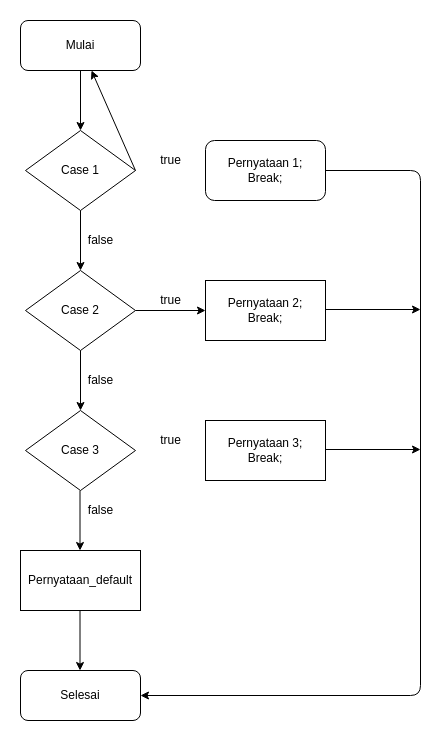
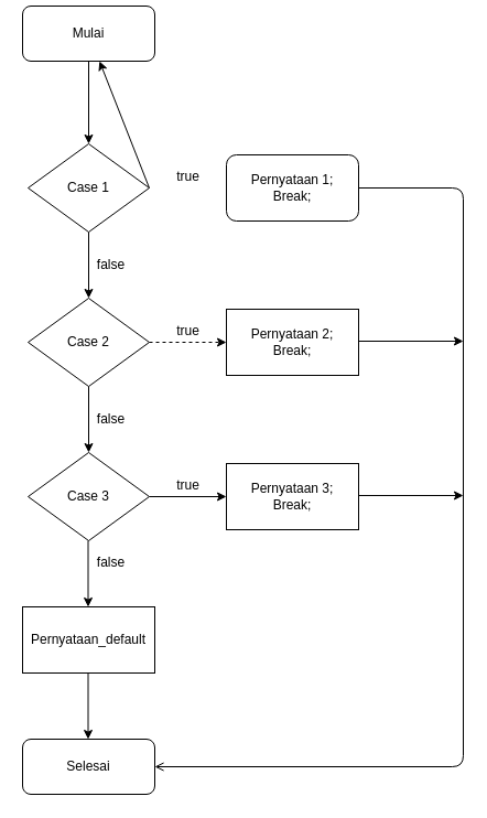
- <mxCell id="2" value="Mulai" style="rounded=1;whiteSpace=wrap;html=1;" vertex="1" parent="1"><mxGeometry x="20" y="20" width="120" height="50" as="geometry" /></mxCell>
+ <mxCell id="2" value="Mulai" style="rounded=1;whiteSpace=wrap;html=1;" vertex="1" parent="1"><mxGeometry x="20" y="5" width="120" height="50" as="geometry" /></mxCell>
- <mxCell id="11" value="" style="endArrow=classic;html=1;exitX=1;exitY=0.5;exitDx=0;exitDy=0;entryX=0;entryY=0.5;entryDx=0;entryDy=0;" edge="1" parent="1" source="9" target="10"><mxGeometry width="50" height="50" relative="1" as="geometry"><mxPoint x="90" y="220" as="sourcePoint" /><mxPoint x="90" y="280" as="targetPoint" /></mxGeometry></mxCell>
+ <mxCell id="11" value="" style="endArrow=classic;html=1;exitX=1;exitY=0.5;exitDx=0;exitDy=0;entryX=0;entryY=0.5;entryDx=0;entryDy=0;dashed=1;" edge="1" parent="1" source="9" target="10"><mxGeometry width="50" height="50" relative="1" as="geometry"><mxPoint x="90" y="220" as="sourcePoint" /><mxPoint x="90" y="280" as="targetPoint" /></mxGeometry></mxCell>
+ <mxCell id="16" value="" style="endArrow=classic;html=1;exitX=1;exitY=0.5;exitDx=0;exitDy=0;entryX=0;entryY=0.5;entryDx=0;entryDy=0;" edge="1" parent="1" source="14" target="15"><mxGeometry width="50" height="50" relative="1" as="geometry"><mxPoint x="90" y="360" as="sourcePoint" /><mxPoint x="90" y="420" as="targetPoint" /></mxGeometry></mxCell>
- <mxCell id="25" value="" style="endArrow=classic;html=1;exitX=1;exitY=0.5;exitDx=0;exitDy=0;entryX=1;entryY=0.5;entryDx=0;entryDy=0;" edge="1" parent="1" source="5" target="20"><mxGeometry width="50" height="50" relative="1" as="geometry"><mxPoint x="300" y="330" as="sourcePoint" /><mxPoint x="350" y="280" as="targetPoint" /><Array as="points"><mxPoint x="420" y="170" /><mxPoint x="420" y="695" /></Array></mxGeometry></mxCell>
+ <mxCell id="25" value="" style="endArrow=open;html=1;exitX=1;exitY=0.5;exitDx=0;exitDy=0;entryX=1;entryY=0.5;entryDx=0;entryDy=0;" edge="1" parent="1" source="5" target="20"><mxGeometry width="50" height="50" relative="1" as="geometry"><mxPoint x="300" y="330" as="sourcePoint" /><mxPoint x="350" y="280" as="targetPoint" /><Array as="points"><mxPoint x="420" y="170" /><mxPoint x="420" y="695" /></Array></mxGeometry></mxCell>
